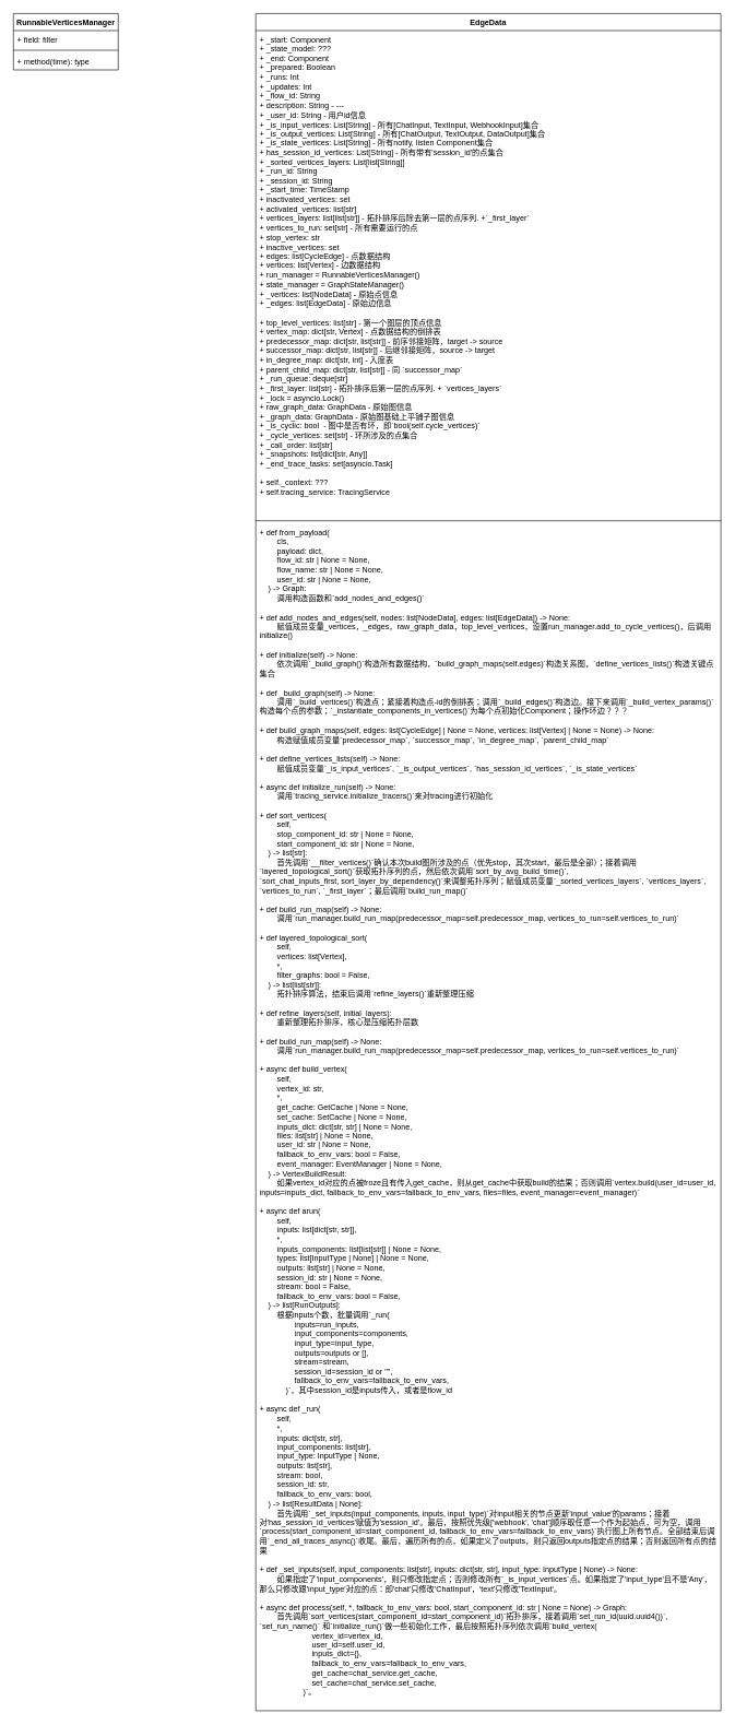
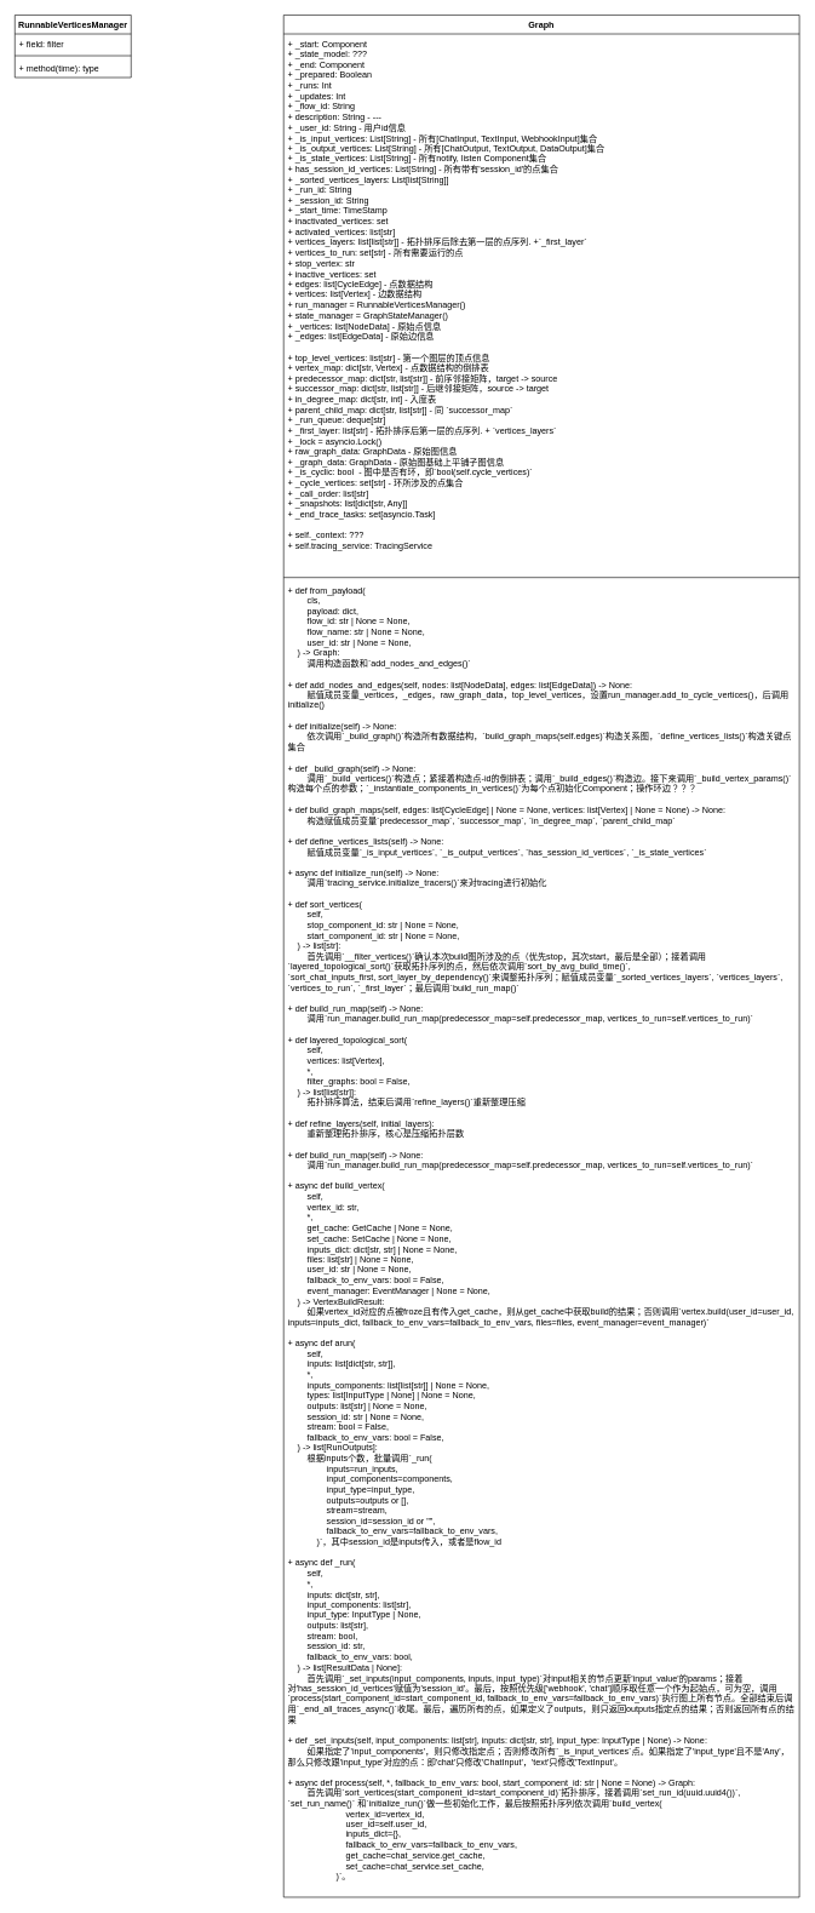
- <mxCell id="2" value="EdgeData" style="swimlane;fontStyle=1;align=center;verticalAlign=top;childLayout=stackLayout;horizontal=1;startSize=26;horizontalStack=0;resizeParent=1;resizeParentMax=0;resizeLast=0;collapsible=1;marginBottom=0;whiteSpace=wrap;html=1;" parent="1" vertex="1"><mxGeometry x="390" y="20" width="710" height="2590" as="geometry" /></mxCell>
+ <mxCell id="2" value="Graph" style="swimlane;fontStyle=1;align=center;verticalAlign=top;childLayout=stackLayout;horizontal=1;startSize=26;horizontalStack=0;resizeParent=1;resizeParentMax=0;resizeLast=0;collapsible=1;marginBottom=0;whiteSpace=wrap;html=1;" parent="1" vertex="1"><mxGeometry x="390" y="20" width="710" height="2590" as="geometry" /></mxCell>
